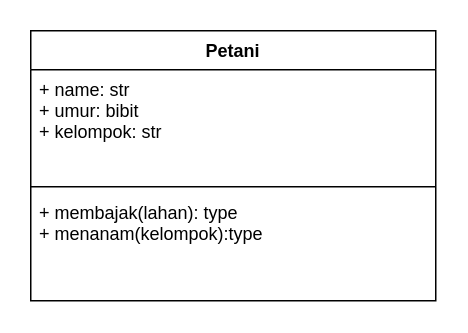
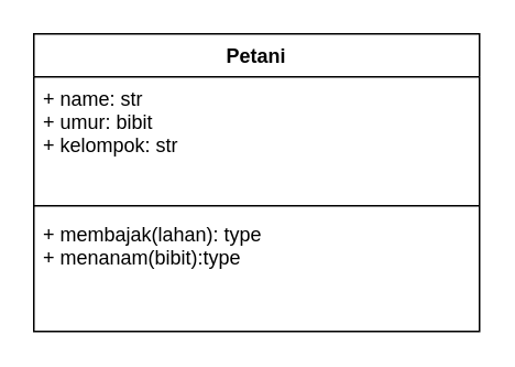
- <mxCell id="6" value="+ membajak(lahan): type&#10;+ menanam(kelompok):type" style="text;strokeColor=none;fillColor=none;align=left;verticalAlign=top;spacingLeft=4;spacingRight=4;overflow=hidden;rotatable=0;points=[[0,0.5],[1,0.5]];portConstraint=eastwest;" vertex="1" parent="3"><mxGeometry y="108" width="270" height="72" as="geometry" /></mxCell>
+ <mxCell id="6" value="+ membajak(lahan): type&#10;+ menanam(bibit):type" style="text;strokeColor=none;fillColor=none;align=left;verticalAlign=top;spacingLeft=4;spacingRight=4;overflow=hidden;rotatable=0;points=[[0,0.5],[1,0.5]];portConstraint=eastwest;" vertex="1" parent="3"><mxGeometry y="108" width="270" height="72" as="geometry" /></mxCell>
